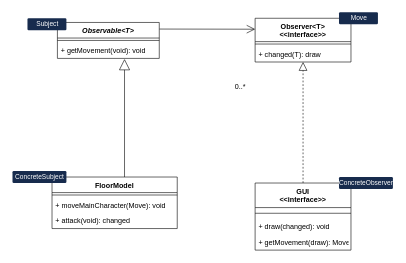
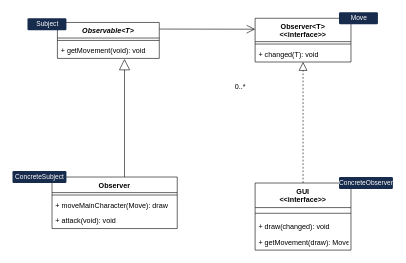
- <mxCell id="7" value="+ changed(T): draw" style="text;strokeColor=none;fillColor=none;align=left;verticalAlign=top;spacingLeft=4;spacingRight=4;overflow=hidden;rotatable=0;points=[[0,0.5],[1,0.5]];portConstraint=eastwest;" vertex="1" parent="5"><mxGeometry y="47" width="160" height="26" as="geometry" /></mxCell>
+ <mxCell id="7" value="+ changed(T): void" style="text;strokeColor=none;fillColor=none;align=left;verticalAlign=top;spacingLeft=4;spacingRight=4;overflow=hidden;rotatable=0;points=[[0,0.5],[1,0.5]];portConstraint=eastwest;" vertex="1" parent="5"><mxGeometry y="47" width="160" height="26" as="geometry" /></mxCell>
- <mxCell id="11" value="FloorModel" style="swimlane;fontStyle=1;align=center;verticalAlign=top;childLayout=stackLayout;horizontal=1;startSize=26;horizontalStack=0;resizeParent=1;resizeParentMax=0;resizeLast=0;collapsible=1;marginBottom=0;" vertex="1" parent="1"><mxGeometry x="86" y="295" width="209" height="86" as="geometry" /></mxCell>
+ <mxCell id="11" value="Observer" style="swimlane;fontStyle=1;align=center;verticalAlign=top;childLayout=stackLayout;horizontal=1;startSize=26;horizontalStack=0;resizeParent=1;resizeParentMax=0;resizeLast=0;collapsible=1;marginBottom=0;" vertex="1" parent="1"><mxGeometry x="86" y="295" width="209" height="86" as="geometry" /></mxCell>
- <mxCell id="13" value="+ moveMainCharacter(Move): void" style="text;strokeColor=none;fillColor=none;align=left;verticalAlign=top;spacingLeft=4;spacingRight=4;overflow=hidden;rotatable=0;points=[[0,0.5],[1,0.5]];portConstraint=eastwest;" vertex="1" parent="11"><mxGeometry y="34" width="209" height="26" as="geometry" /></mxCell>
+ <mxCell id="13" value="+ moveMainCharacter(Move): draw" style="text;strokeColor=none;fillColor=none;align=left;verticalAlign=top;spacingLeft=4;spacingRight=4;overflow=hidden;rotatable=0;points=[[0,0.5],[1,0.5]];portConstraint=eastwest;" vertex="1" parent="11"><mxGeometry y="34" width="209" height="26" as="geometry" /></mxCell>
- <mxCell id="14" value="+ attack(void): changed" style="text;strokeColor=none;fillColor=none;align=left;verticalAlign=top;spacingLeft=4;spacingRight=4;overflow=hidden;rotatable=0;points=[[0,0.5],[1,0.5]];portConstraint=eastwest;" vertex="1" parent="11"><mxGeometry y="60" width="209" height="26" as="geometry" /></mxCell>
+ <mxCell id="14" value="+ attack(void): void" style="text;strokeColor=none;fillColor=none;align=left;verticalAlign=top;spacingLeft=4;spacingRight=4;overflow=hidden;rotatable=0;points=[[0,0.5],[1,0.5]];portConstraint=eastwest;" vertex="1" parent="11"><mxGeometry y="60" width="209" height="26" as="geometry" /></mxCell>
